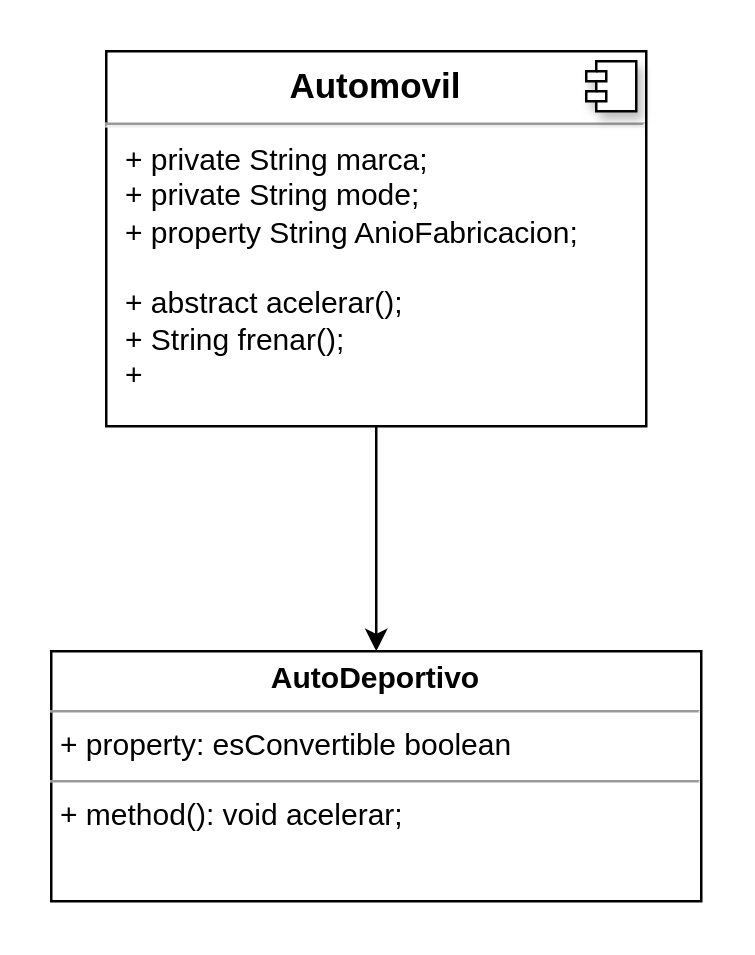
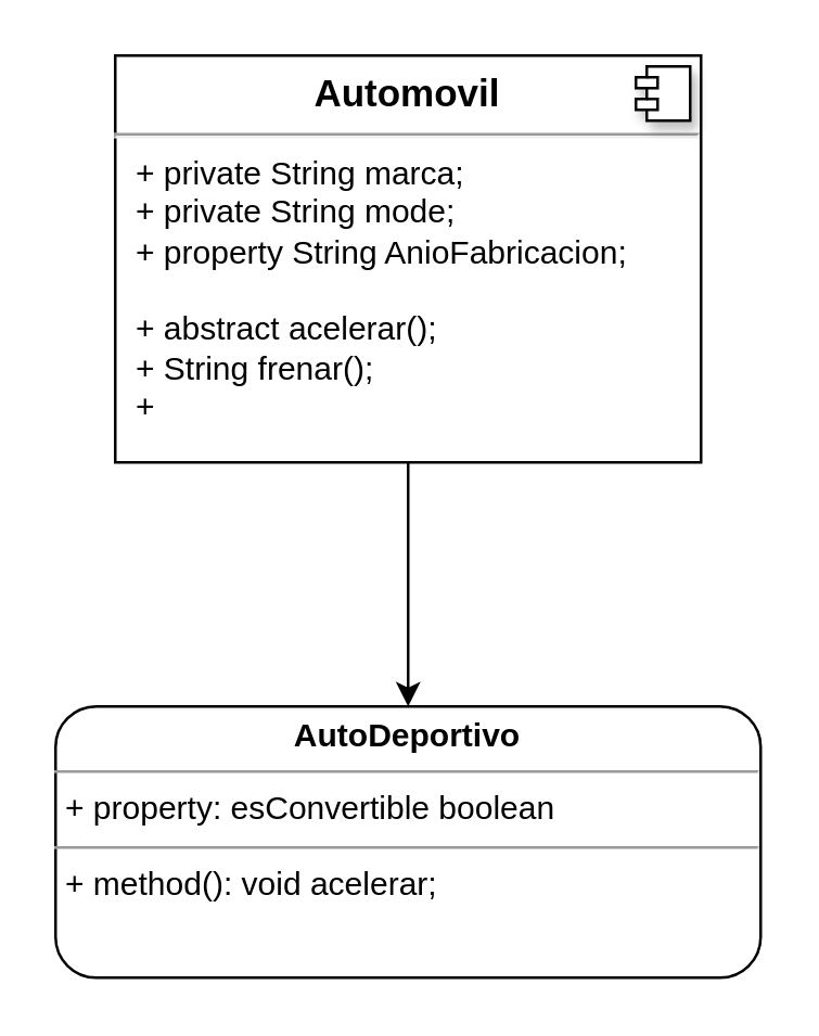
- <mxCell id="5" value="&lt;p style=&quot;margin:0px;margin-top:4px;text-align:center;&quot;&gt;&lt;b&gt;AutoDeportivo&lt;/b&gt;&lt;/p&gt;&lt;hr size=&quot;1&quot;&gt;&lt;p style=&quot;margin:0px;margin-left:4px;&quot;&gt;+ property: esConvertible boolean&lt;/p&gt;&lt;hr size=&quot;1&quot;&gt;&lt;p style=&quot;margin:0px;margin-left:4px;&quot;&gt;+ method(): void acelerar;&lt;/p&gt;" style="verticalAlign=top;align=left;overflow=fill;fontSize=12;fontFamily=Helvetica;html=1;whiteSpace=wrap;" vertex="1" parent="1"><mxGeometry x="20" y="260" width="260" height="100" as="geometry" /></mxCell>
+ <mxCell id="5" value="&lt;p style=&quot;margin:0px;margin-top:4px;text-align:center;&quot;&gt;&lt;b&gt;AutoDeportivo&lt;/b&gt;&lt;/p&gt;&lt;hr size=&quot;1&quot;&gt;&lt;p style=&quot;margin:0px;margin-left:4px;&quot;&gt;+ property: esConvertible boolean&lt;/p&gt;&lt;hr size=&quot;1&quot;&gt;&lt;p style=&quot;margin:0px;margin-left:4px;&quot;&gt;+ method(): void acelerar;&lt;/p&gt;" style="verticalAlign=top;align=left;overflow=fill;fontSize=12;fontFamily=Helvetica;html=1;whiteSpace=wrap;rounded=1;" vertex="1" parent="1"><mxGeometry x="20" y="260" width="260" height="100" as="geometry" /></mxCell>
